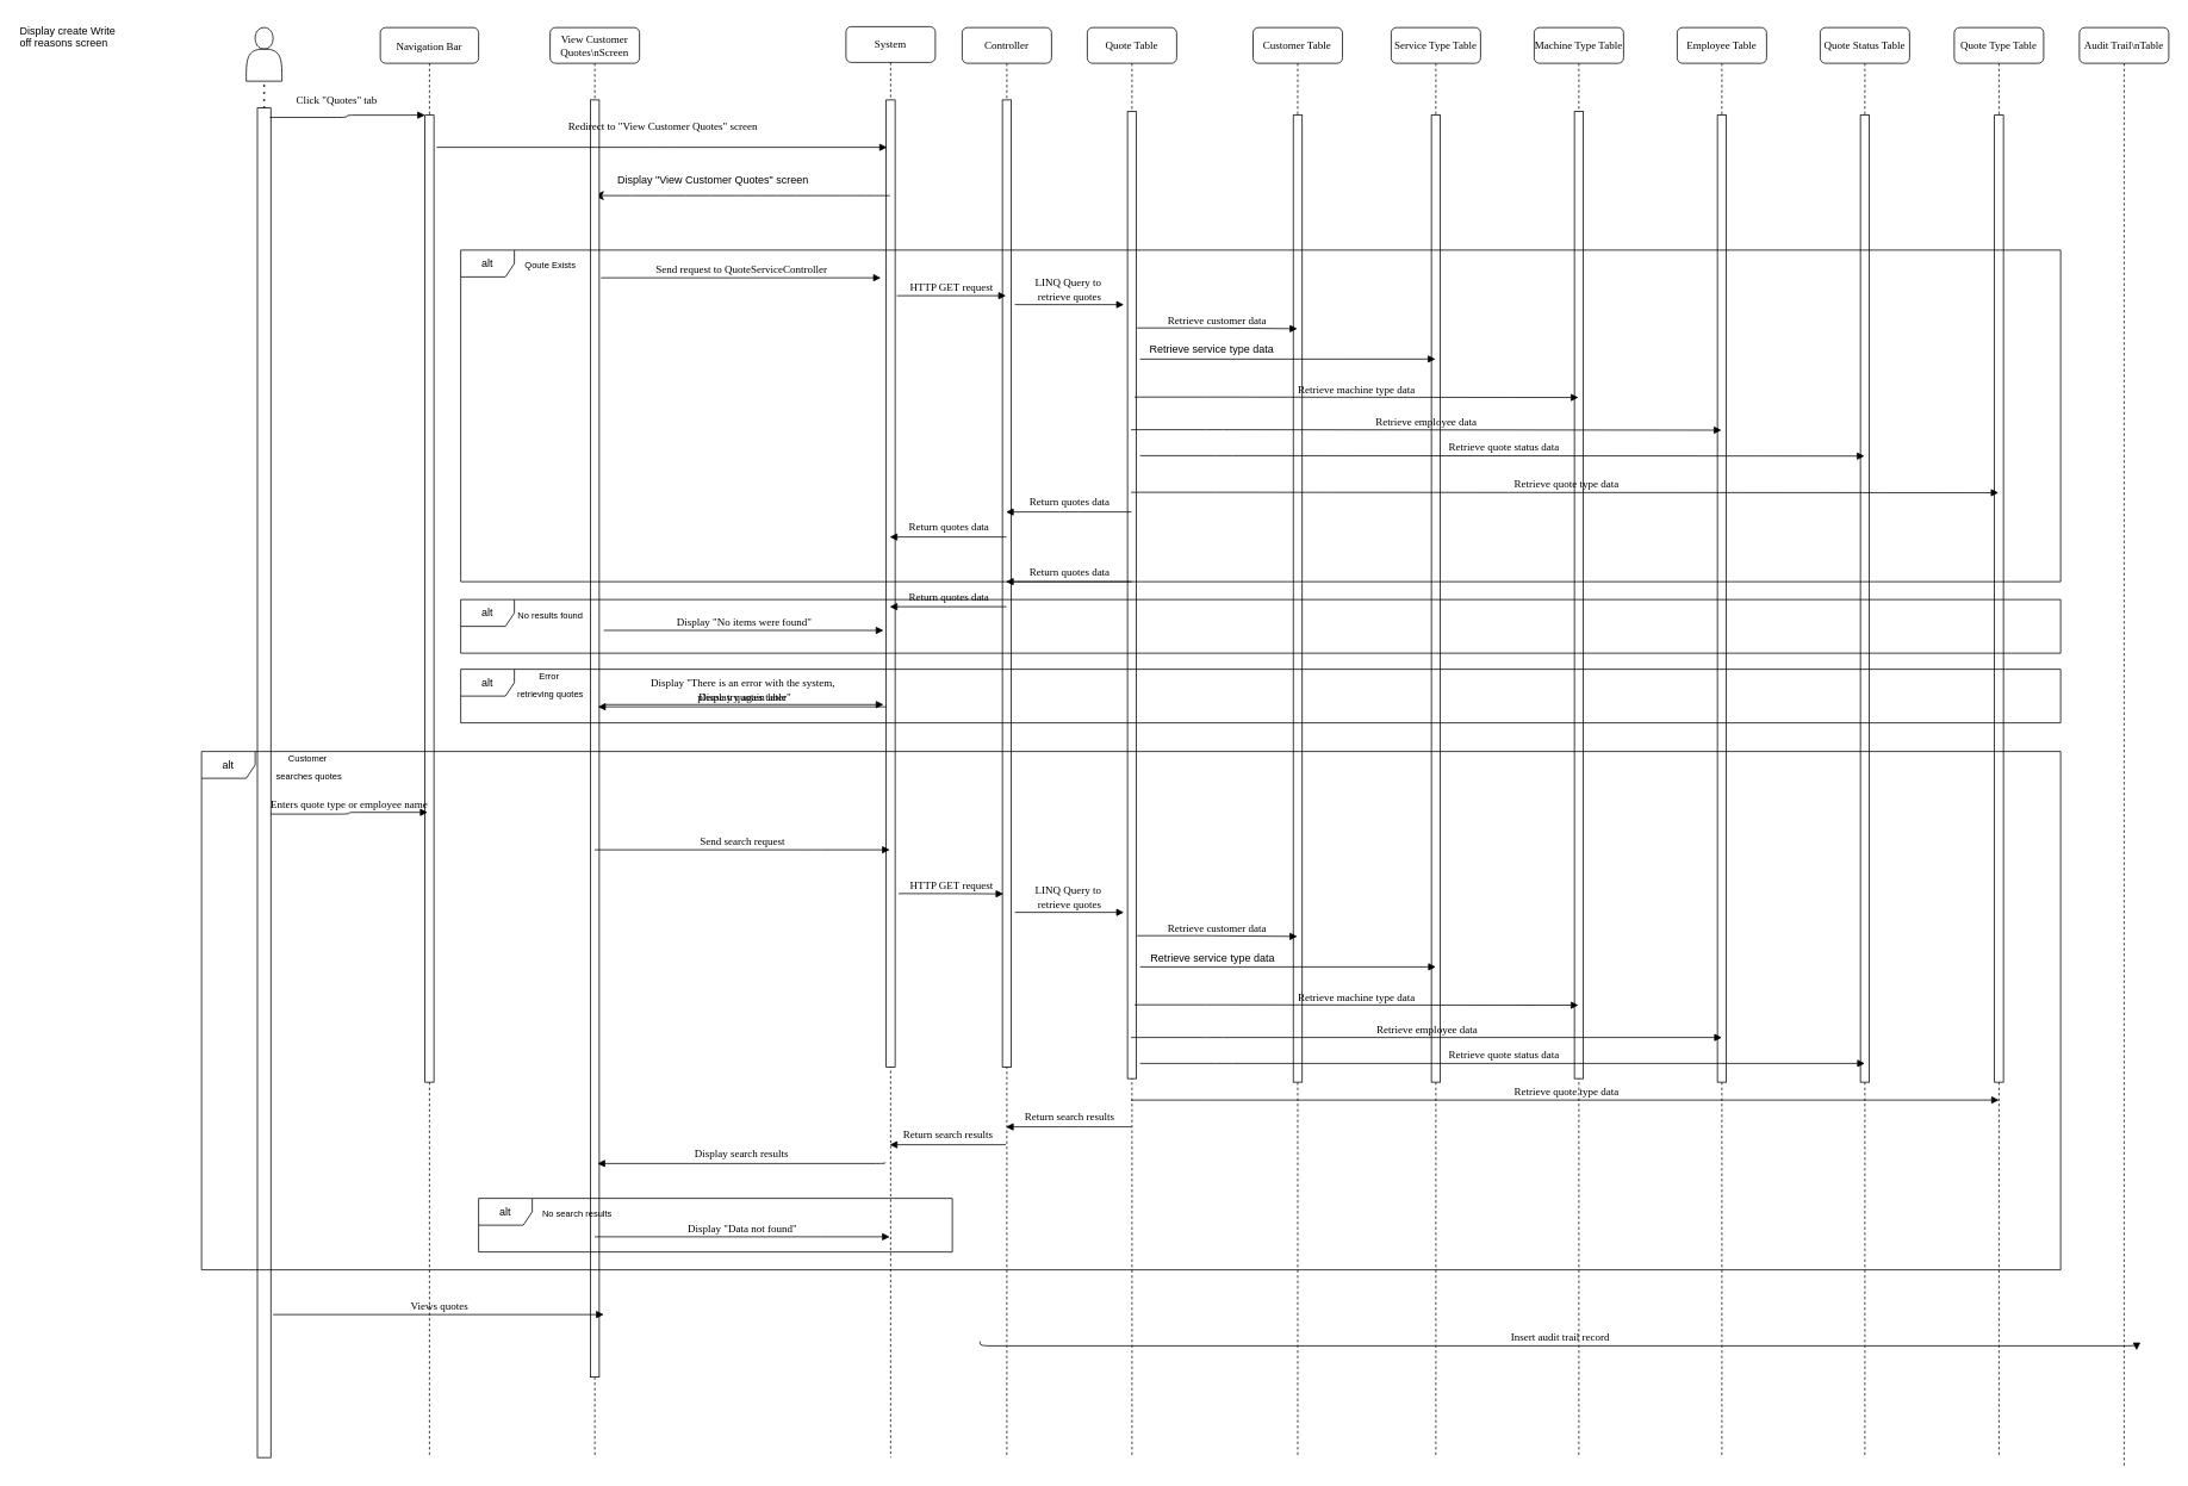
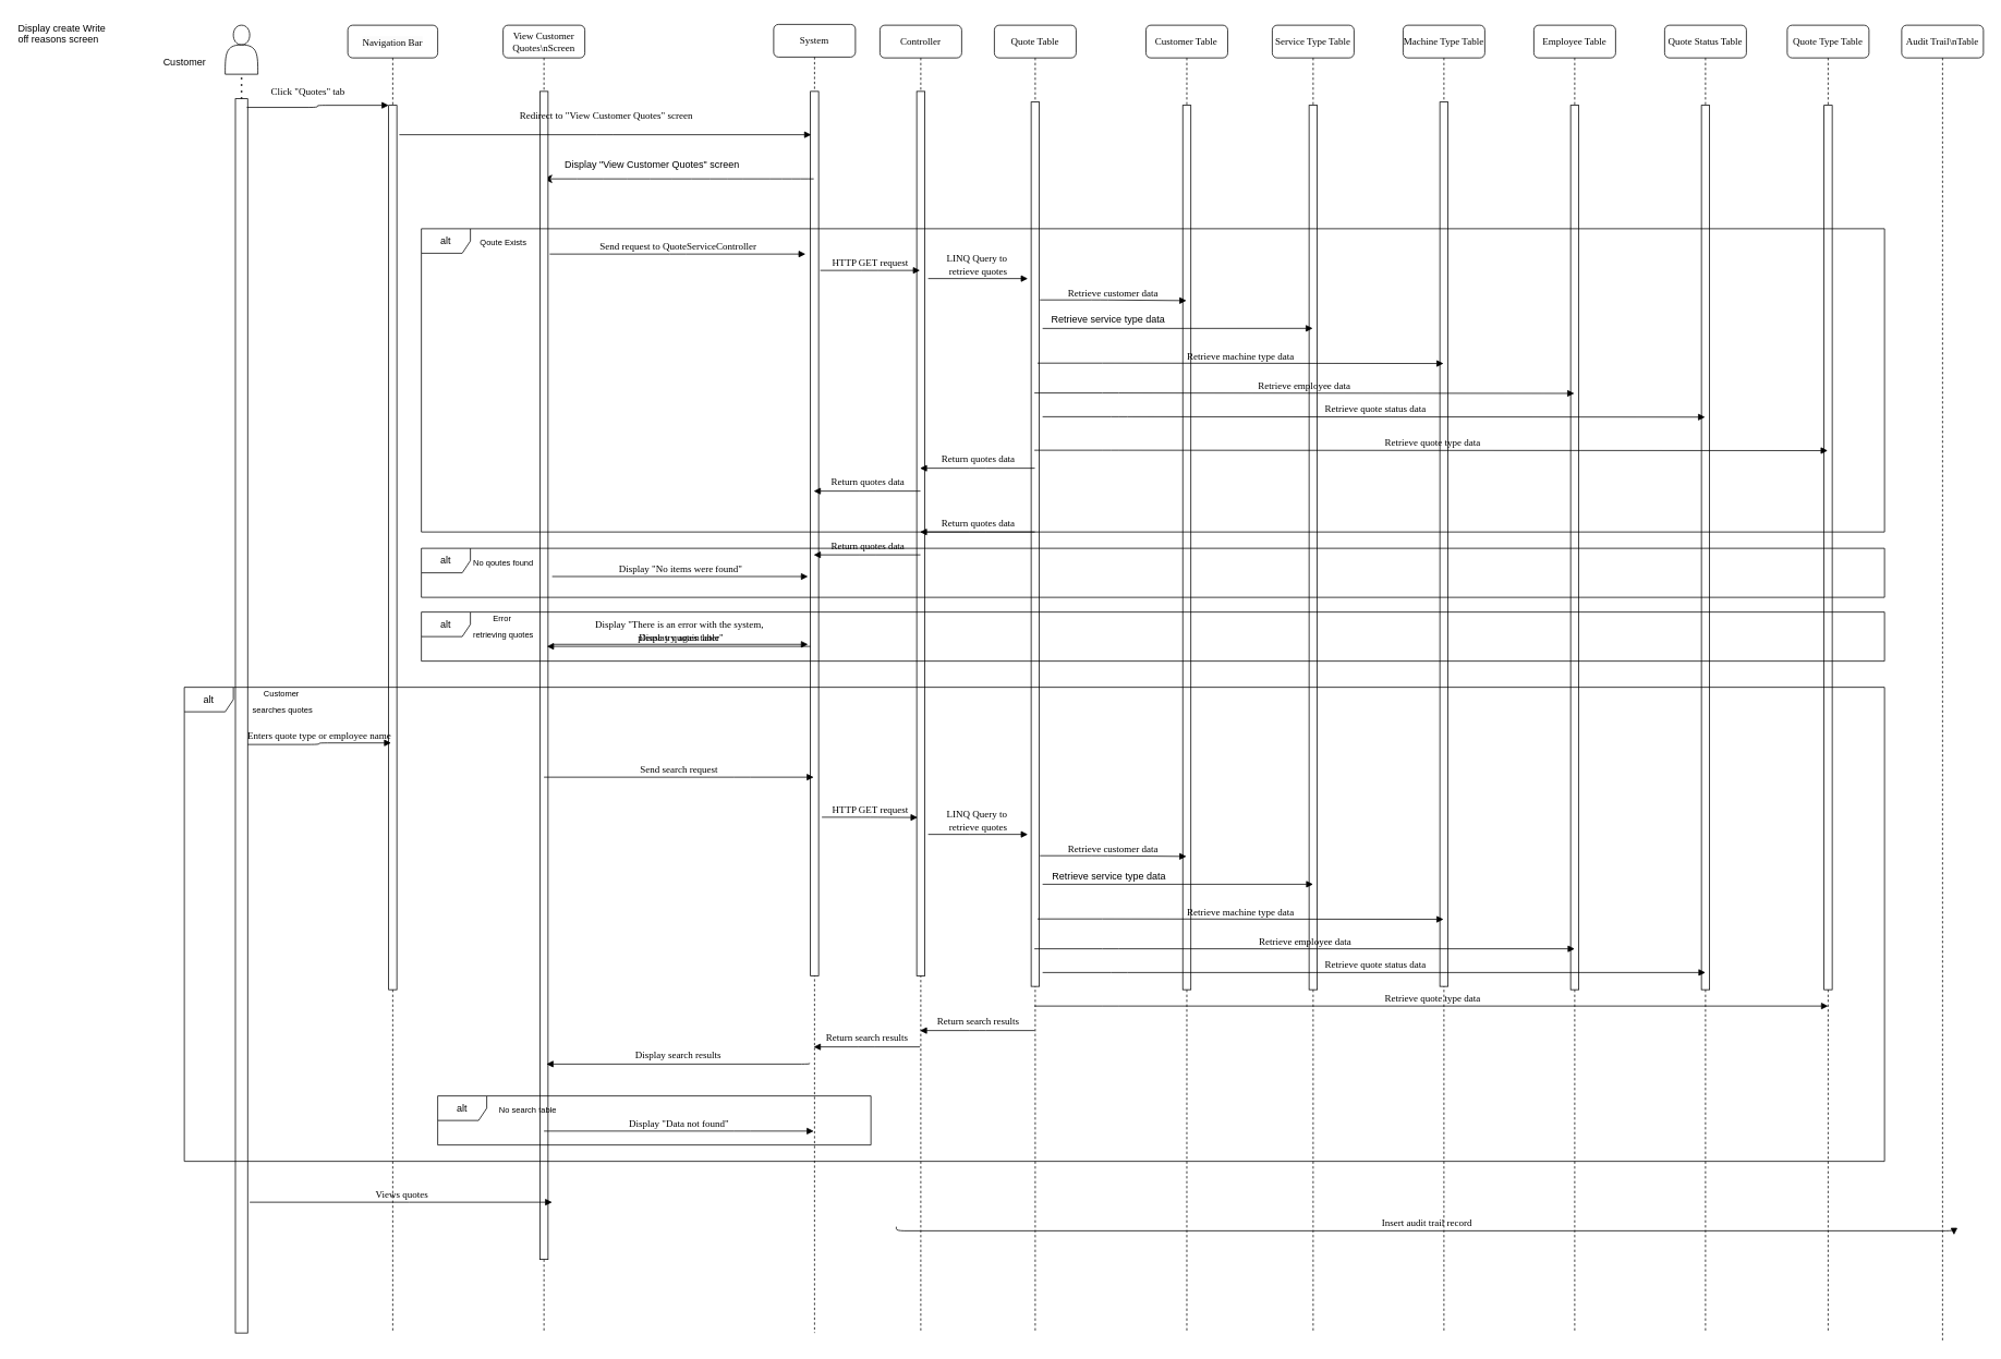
+ <mxCell id="10" value="&lt;div&gt;Customer&lt;/div&gt;" style="text;html=1;align=center;verticalAlign=middle;resizable=0;points=[];autosize=1;strokeColor=none;fillColor=none;" parent="1" vertex="1"><mxGeometry x="185" y="60" width="80" height="30" as="geometry" /></mxCell>
- <mxCell id="52" value="&lt;font style=&quot;font-size: 10px;&quot;&gt;No results found&lt;/font&gt;" style="text;html=1;align=center;verticalAlign=middle;resizable=0;points=[];autosize=1;strokeColor=none;fillColor=none;fontSize=16;" vertex="1" parent="1"><mxGeometry x="565" y="670" width="100" height="30" as="geometry" /></mxCell>
+ <mxCell id="52" value="&lt;font style=&quot;font-size: 10px;&quot;&gt;No qoutes found&lt;/font&gt;" style="text;html=1;align=center;verticalAlign=middle;resizable=0;points=[];autosize=1;strokeColor=none;fillColor=none;fontSize=16;" vertex="1" parent="1"><mxGeometry x="565" y="670" width="100" height="30" as="geometry" /></mxCell>
- <mxCell id="76" value="&lt;span style=&quot;font-size: 10px;&quot;&gt;No search results&lt;/span&gt;" style="text;html=1;align=center;verticalAlign=middle;resizable=0;points=[];autosize=1;strokeColor=none;fillColor=none;fontSize=16;" vertex="1" parent="1"><mxGeometry x="595" y="1340" width="100" height="30" as="geometry" /></mxCell>
+ <mxCell id="76" value="&lt;span style=&quot;font-size: 10px;&quot;&gt;No search table&lt;/span&gt;" style="text;html=1;align=center;verticalAlign=middle;resizable=0;points=[];autosize=1;strokeColor=none;fillColor=none;fontSize=16;" vertex="1" parent="1"><mxGeometry x="595" y="1340" width="100" height="30" as="geometry" /></mxCell>
